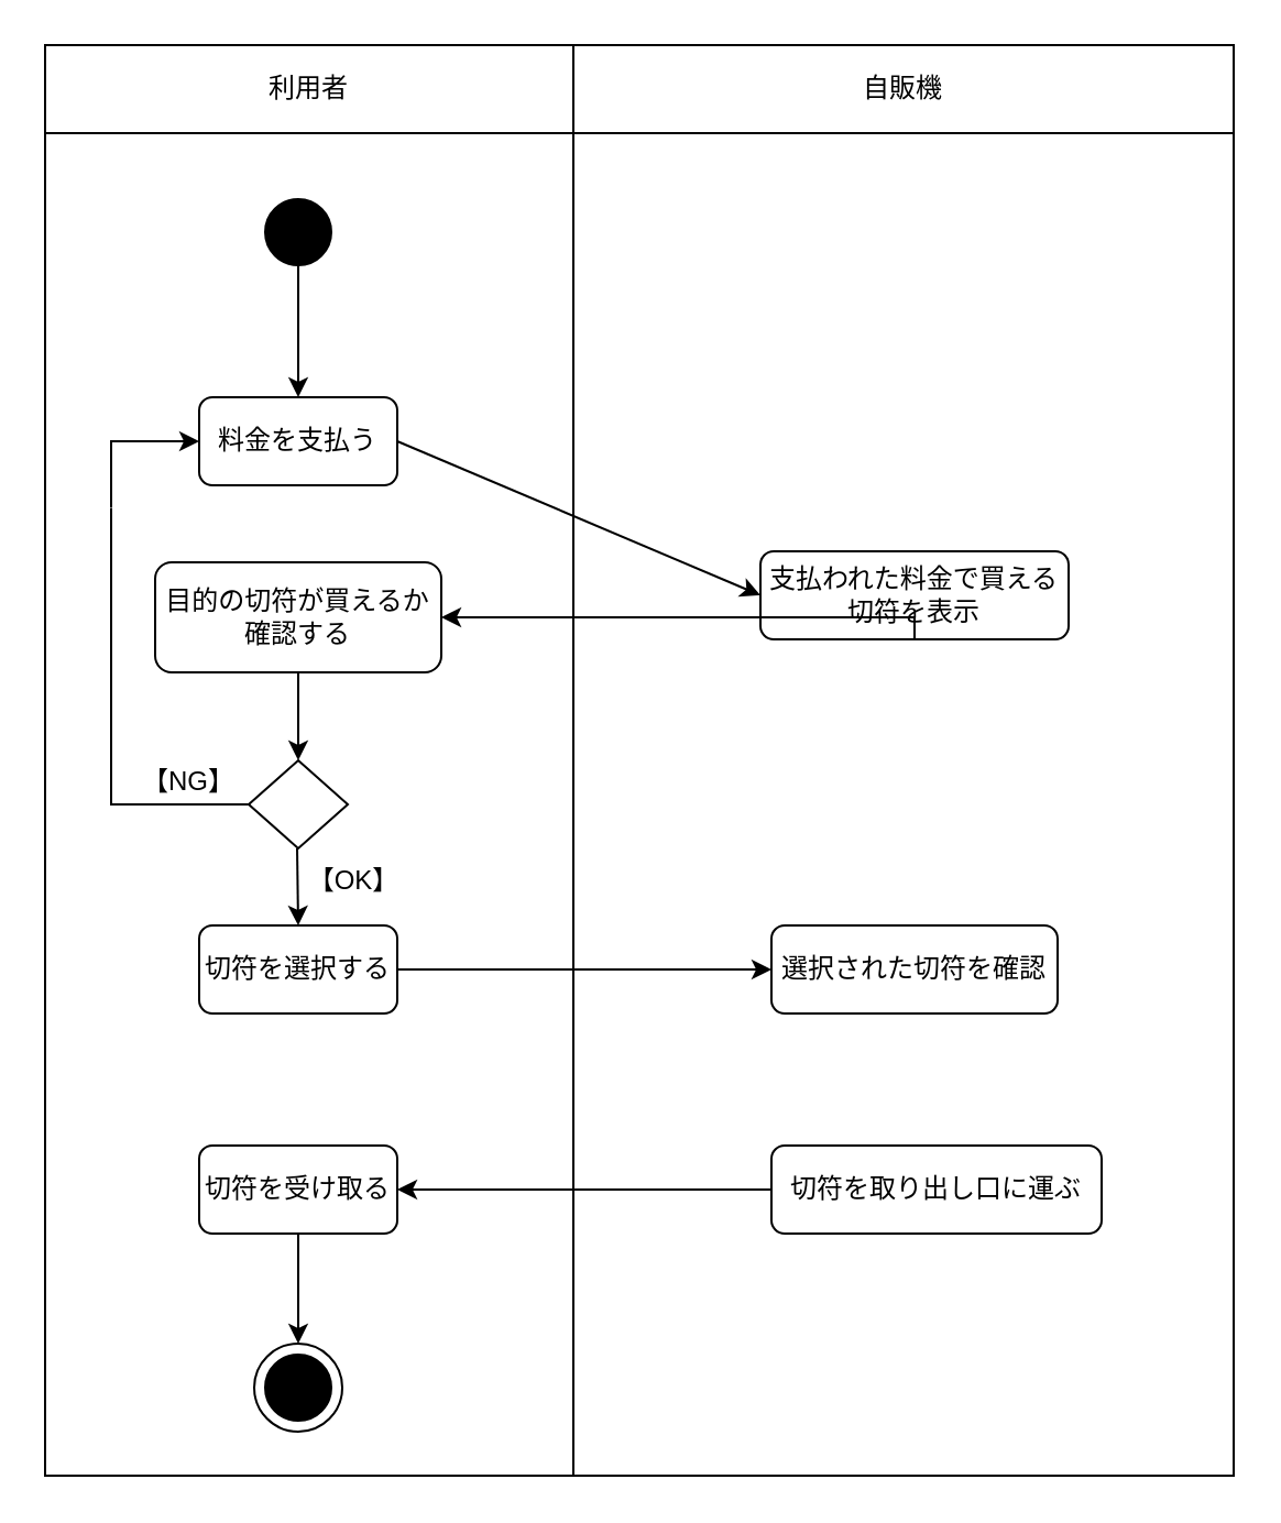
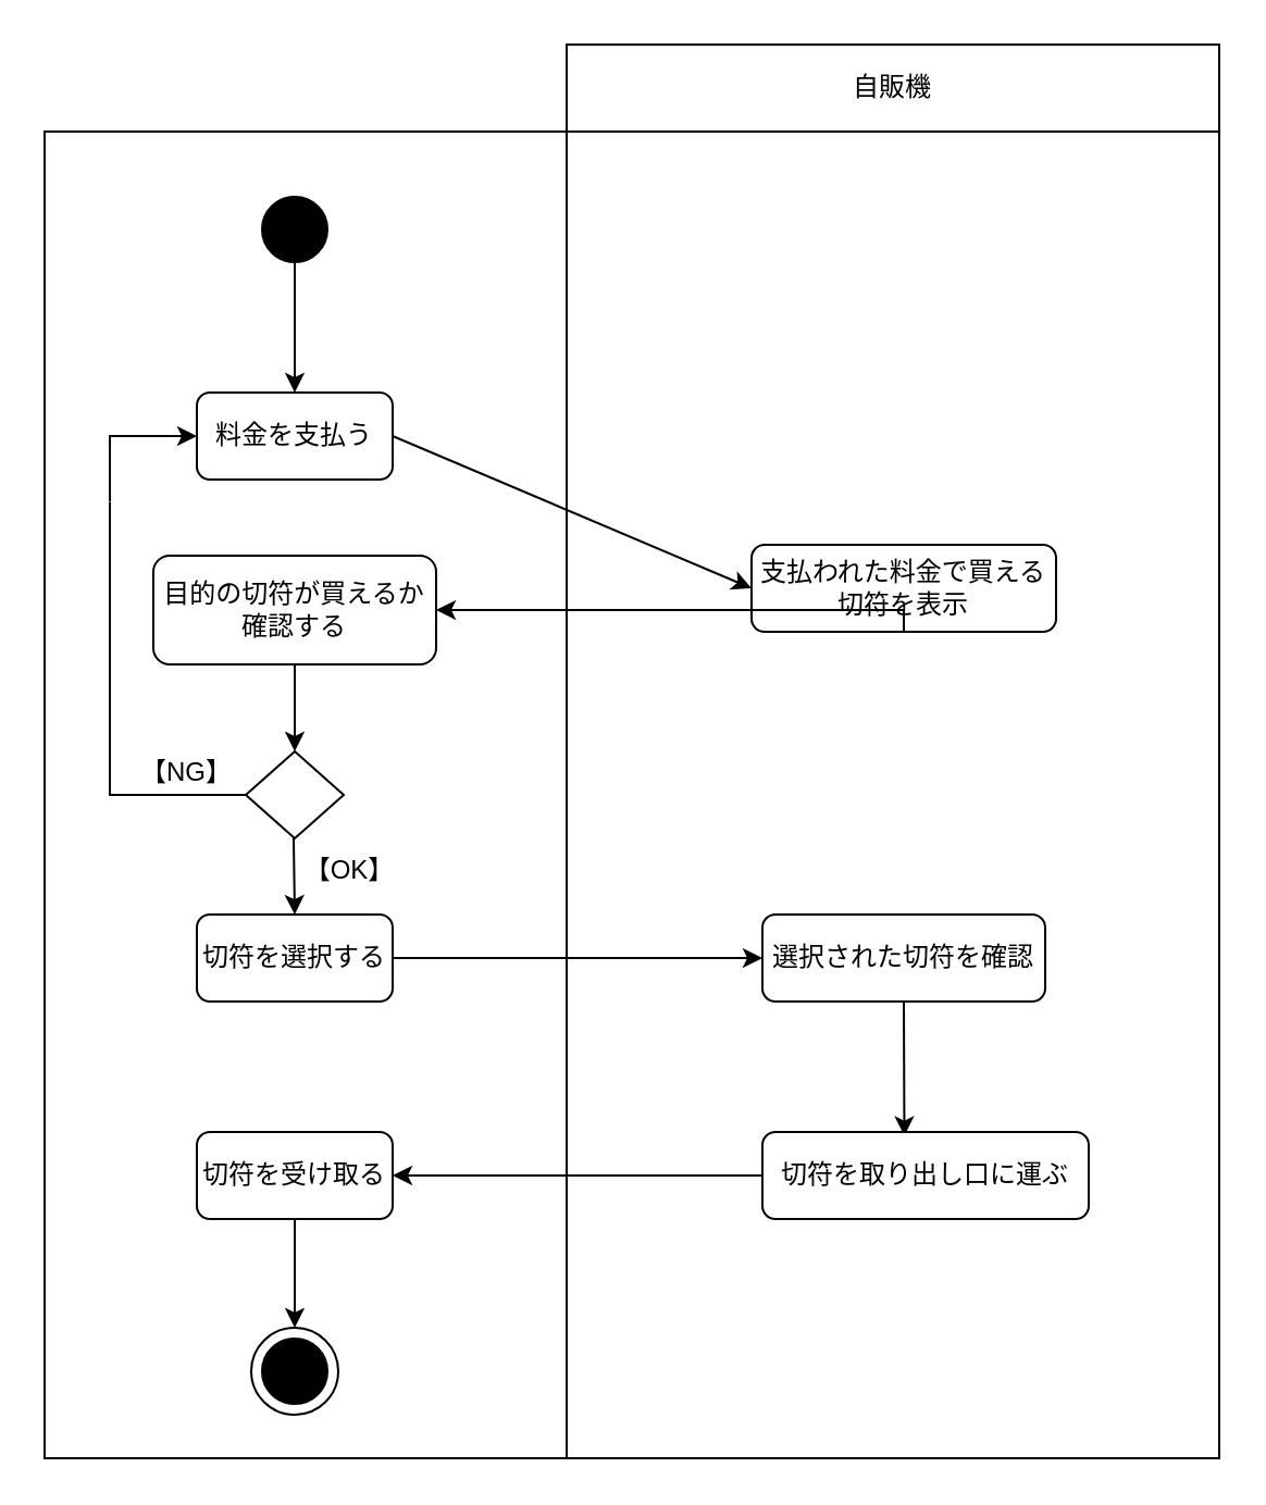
- <mxCell id="28" value="利用者" style="rounded=0;whiteSpace=wrap;html=1;" parent="1" vertex="1"><mxGeometry x="20" y="20" width="240" height="40" as="geometry" /></mxCell>
+ <mxCell id="15" value="" style="endArrow=classic;html=1;rounded=0;exitX=0.5;exitY=1;exitDx=0;exitDy=0;entryX=0.435;entryY=0.044;entryDx=0;entryDy=0;entryPerimeter=0;" parent="1" source="14" target="16" edge="1"><mxGeometry width="50" height="50" relative="1" as="geometry"><mxPoint x="270" y="430" as="sourcePoint" /><mxPoint x="415" y="510" as="targetPoint" /></mxGeometry></mxCell>
